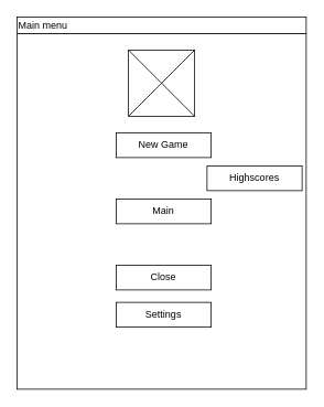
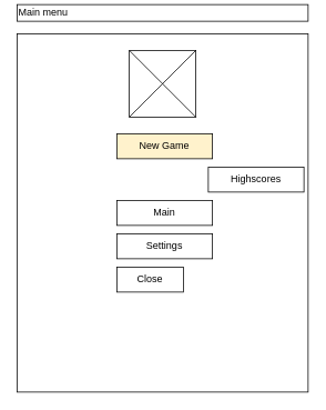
- <mxCell id="3" value="Main menu" style="rounded=0;whiteSpace=wrap;html=1;align=left;" vertex="1" parent="1"><mxGeometry x="20" y="20" width="350" height="20" as="geometry" /></mxCell>
+ <mxCell id="3" value="Main menu" style="rounded=0;whiteSpace=wrap;html=1;align=left;" vertex="1" parent="1"><mxGeometry x="20" y="5" width="350" height="20" as="geometry" /></mxCell>
- <mxCell id="7" value="New Game" style="rounded=0;whiteSpace=wrap;html=1;" vertex="1" parent="1"><mxGeometry x="140" y="160" width="115" height="30" as="geometry" /></mxCell>
+ <mxCell id="7" value="New Game" style="rounded=0;whiteSpace=wrap;html=1;fillColor=#fff2cc;" vertex="1" parent="1"><mxGeometry x="140" y="160" width="115" height="30" as="geometry" /></mxCell>
- <mxCell id="10" value="Close" style="rounded=0;whiteSpace=wrap;html=1;" vertex="1" parent="1"><mxGeometry x="140" y="320" width="115" height="30" as="geometry" /></mxCell>
+ <mxCell id="10" value="Close" style="rounded=0;whiteSpace=wrap;html=1;" vertex="1" parent="1"><mxGeometry x="140" y="320" width="80" height="30" as="geometry" /></mxCell>
- <mxCell id="11" value="Settings" style="rounded=0;whiteSpace=wrap;html=1;" vertex="1" parent="1"><mxGeometry x="140" y="365" width="115" height="30" as="geometry" /></mxCell>
+ <mxCell id="11" value="Settings" style="rounded=0;whiteSpace=wrap;html=1;" vertex="1" parent="1"><mxGeometry x="140" y="280" width="115" height="30" as="geometry" /></mxCell>
